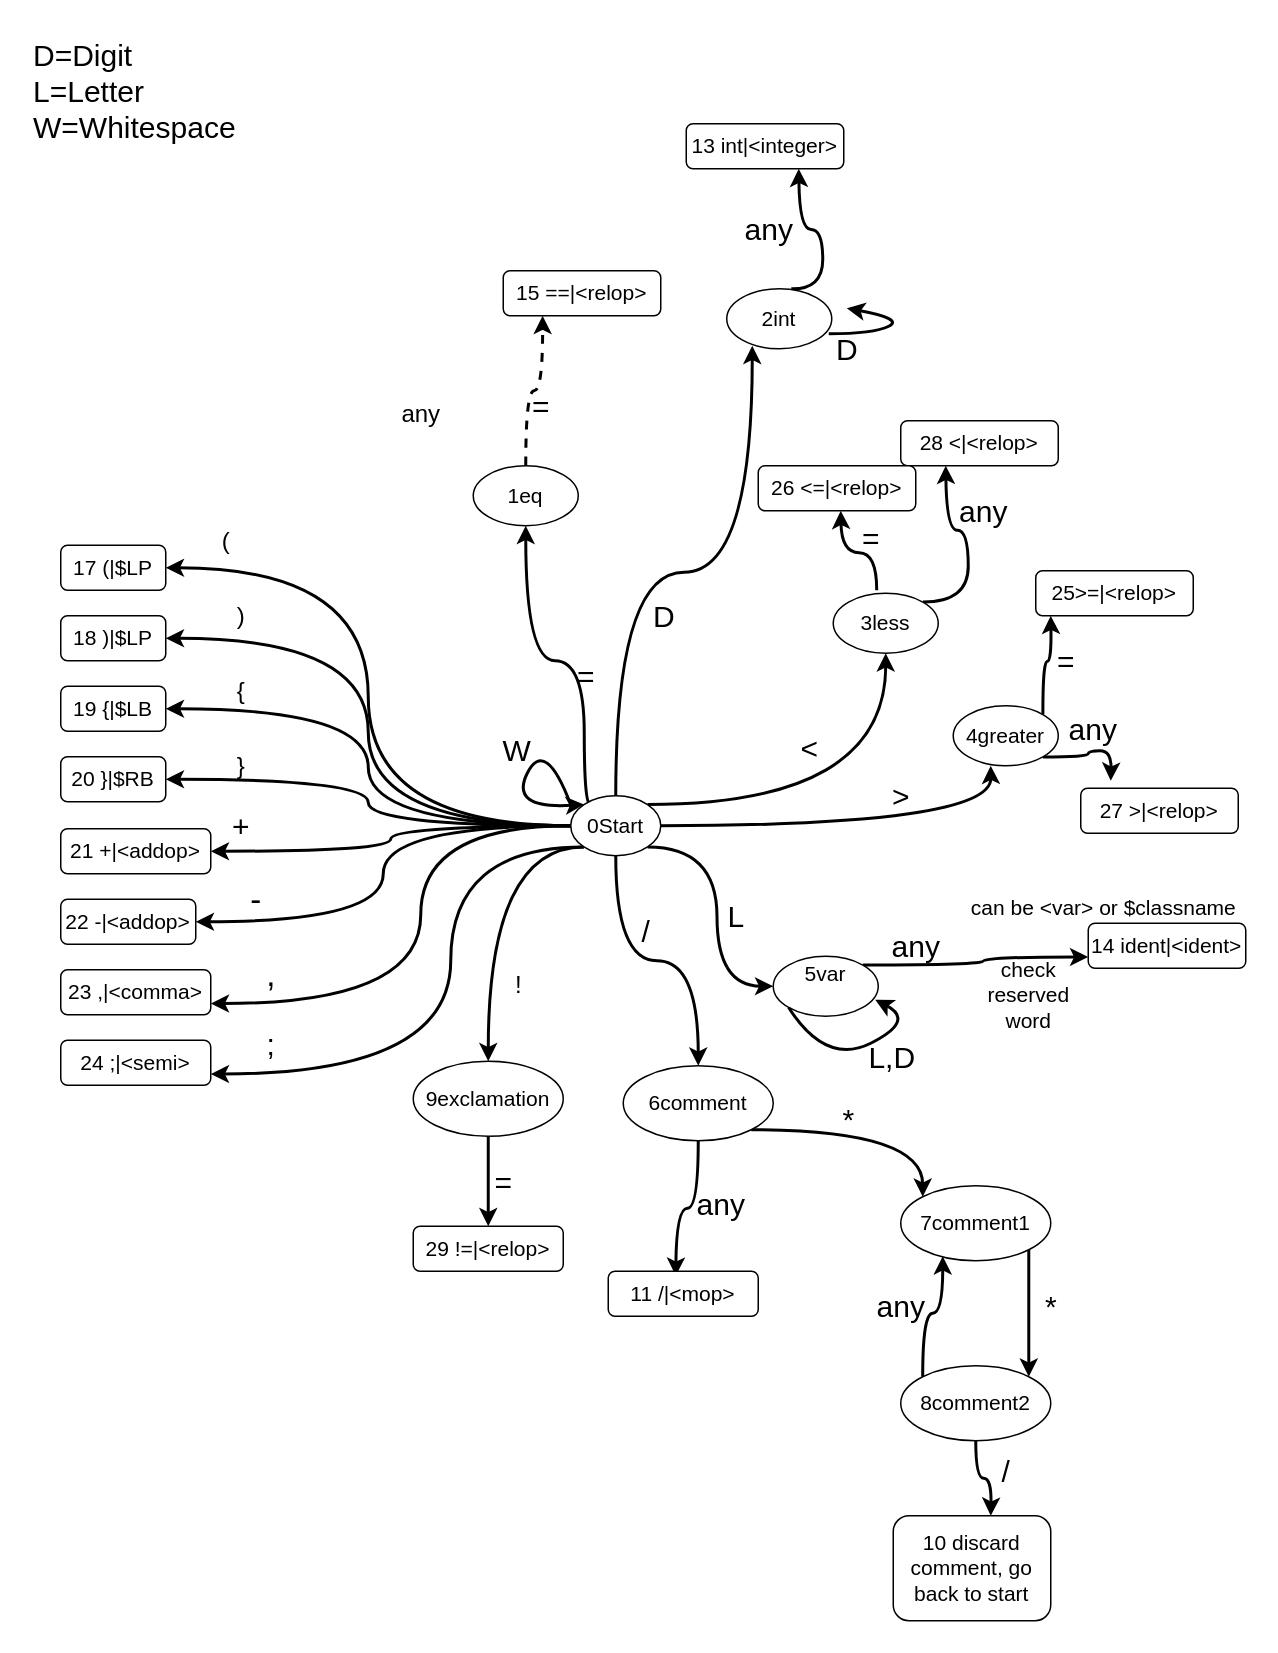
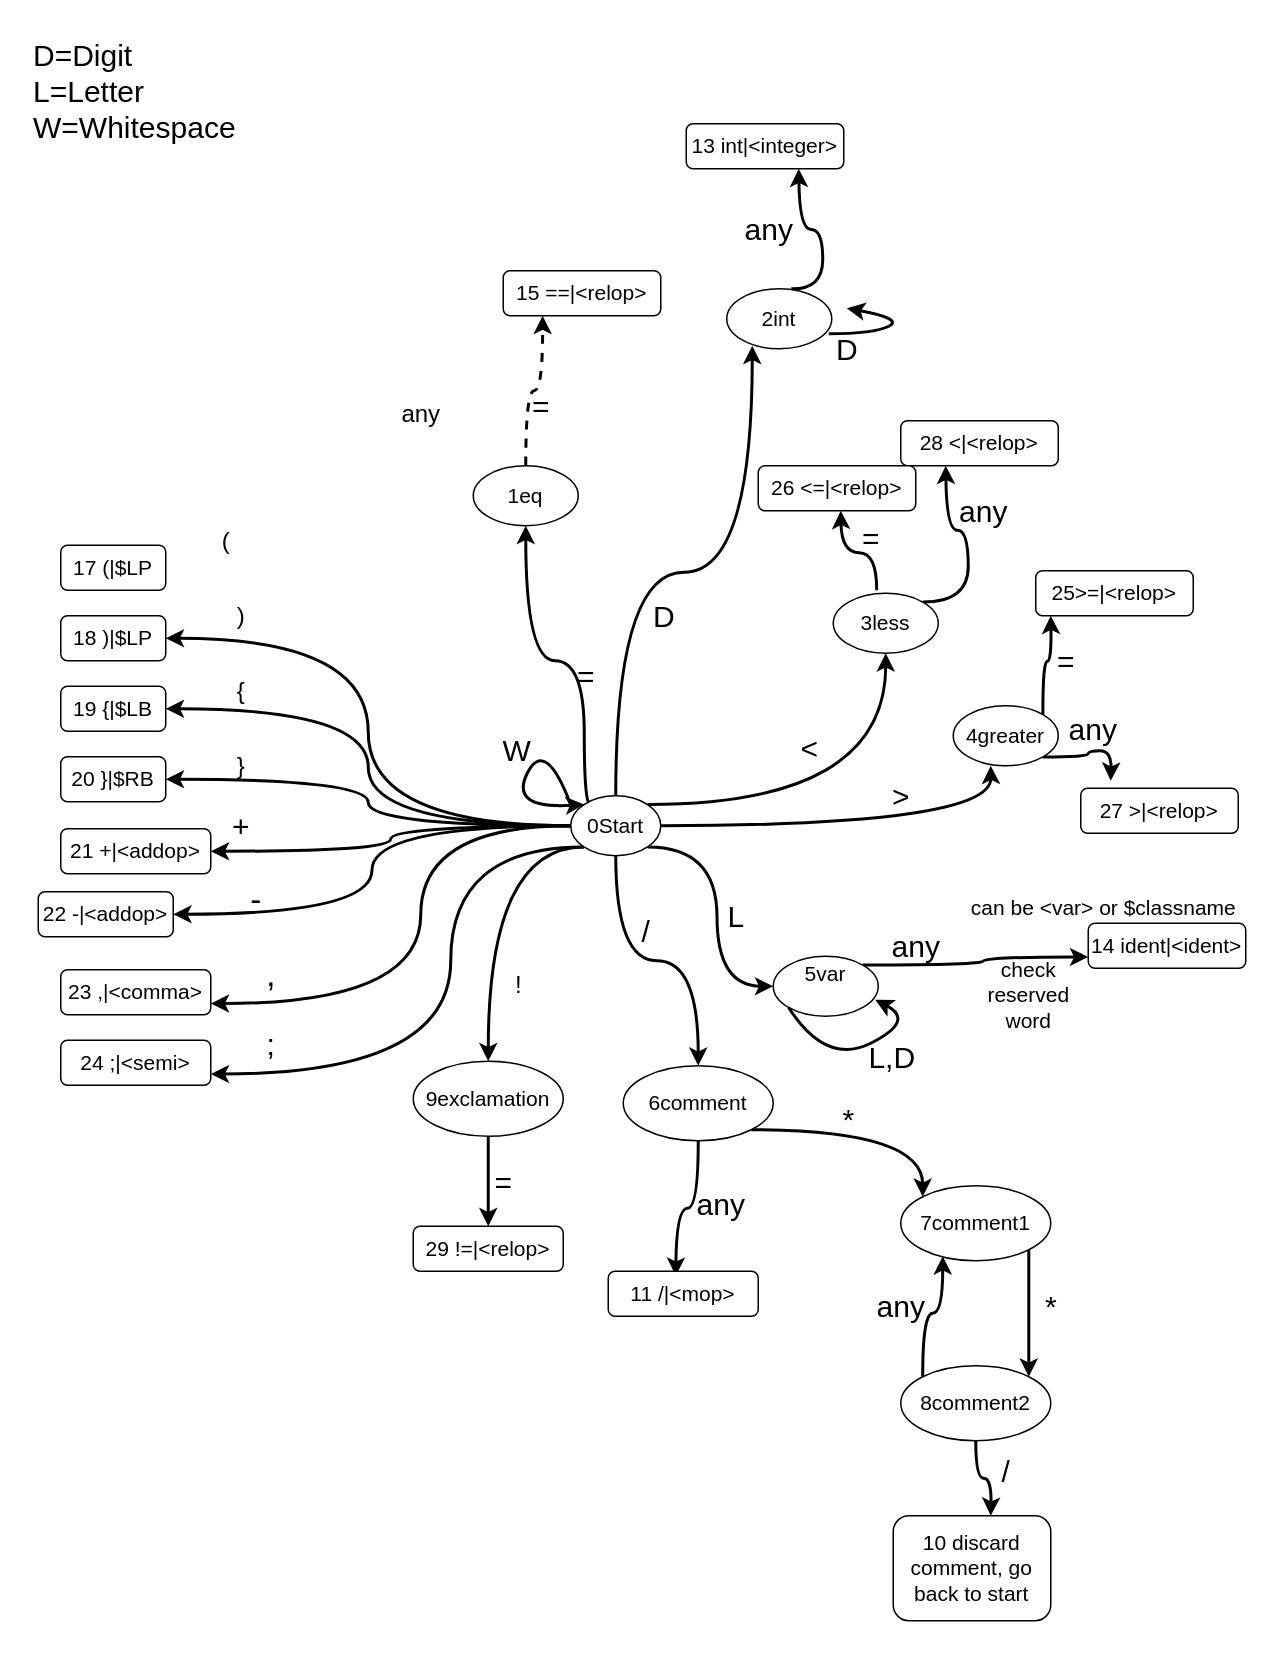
- <mxCell id="20" style="edgeStyle=orthogonalEdgeStyle;curved=1;rounded=1;orthogonalLoop=1;jettySize=auto;html=1;exitX=0;exitY=0.5;exitDx=0;exitDy=0;entryX=1;entryY=0.5;entryDx=0;entryDy=0;fontSize=14;strokeWidth=2;" parent="1" source="28" target="2" edge="1"><mxGeometry relative="1" as="geometry" /></mxCell>
- <mxCell id="6" value="22 -|&amp;lt;addop&amp;gt;" style="rounded=1;whiteSpace=wrap;html=1;fontSize=14;" parent="1" vertex="1"><mxGeometry x="40" y="599" width="90" height="30" as="geometry" /></mxCell>
+ <mxCell id="6" value="22 -|&amp;lt;addop&amp;gt;" style="rounded=1;whiteSpace=wrap;html=1;fontSize=14;" parent="1" vertex="1"><mxGeometry x="25" y="594" width="90" height="30" as="geometry" /></mxCell>
